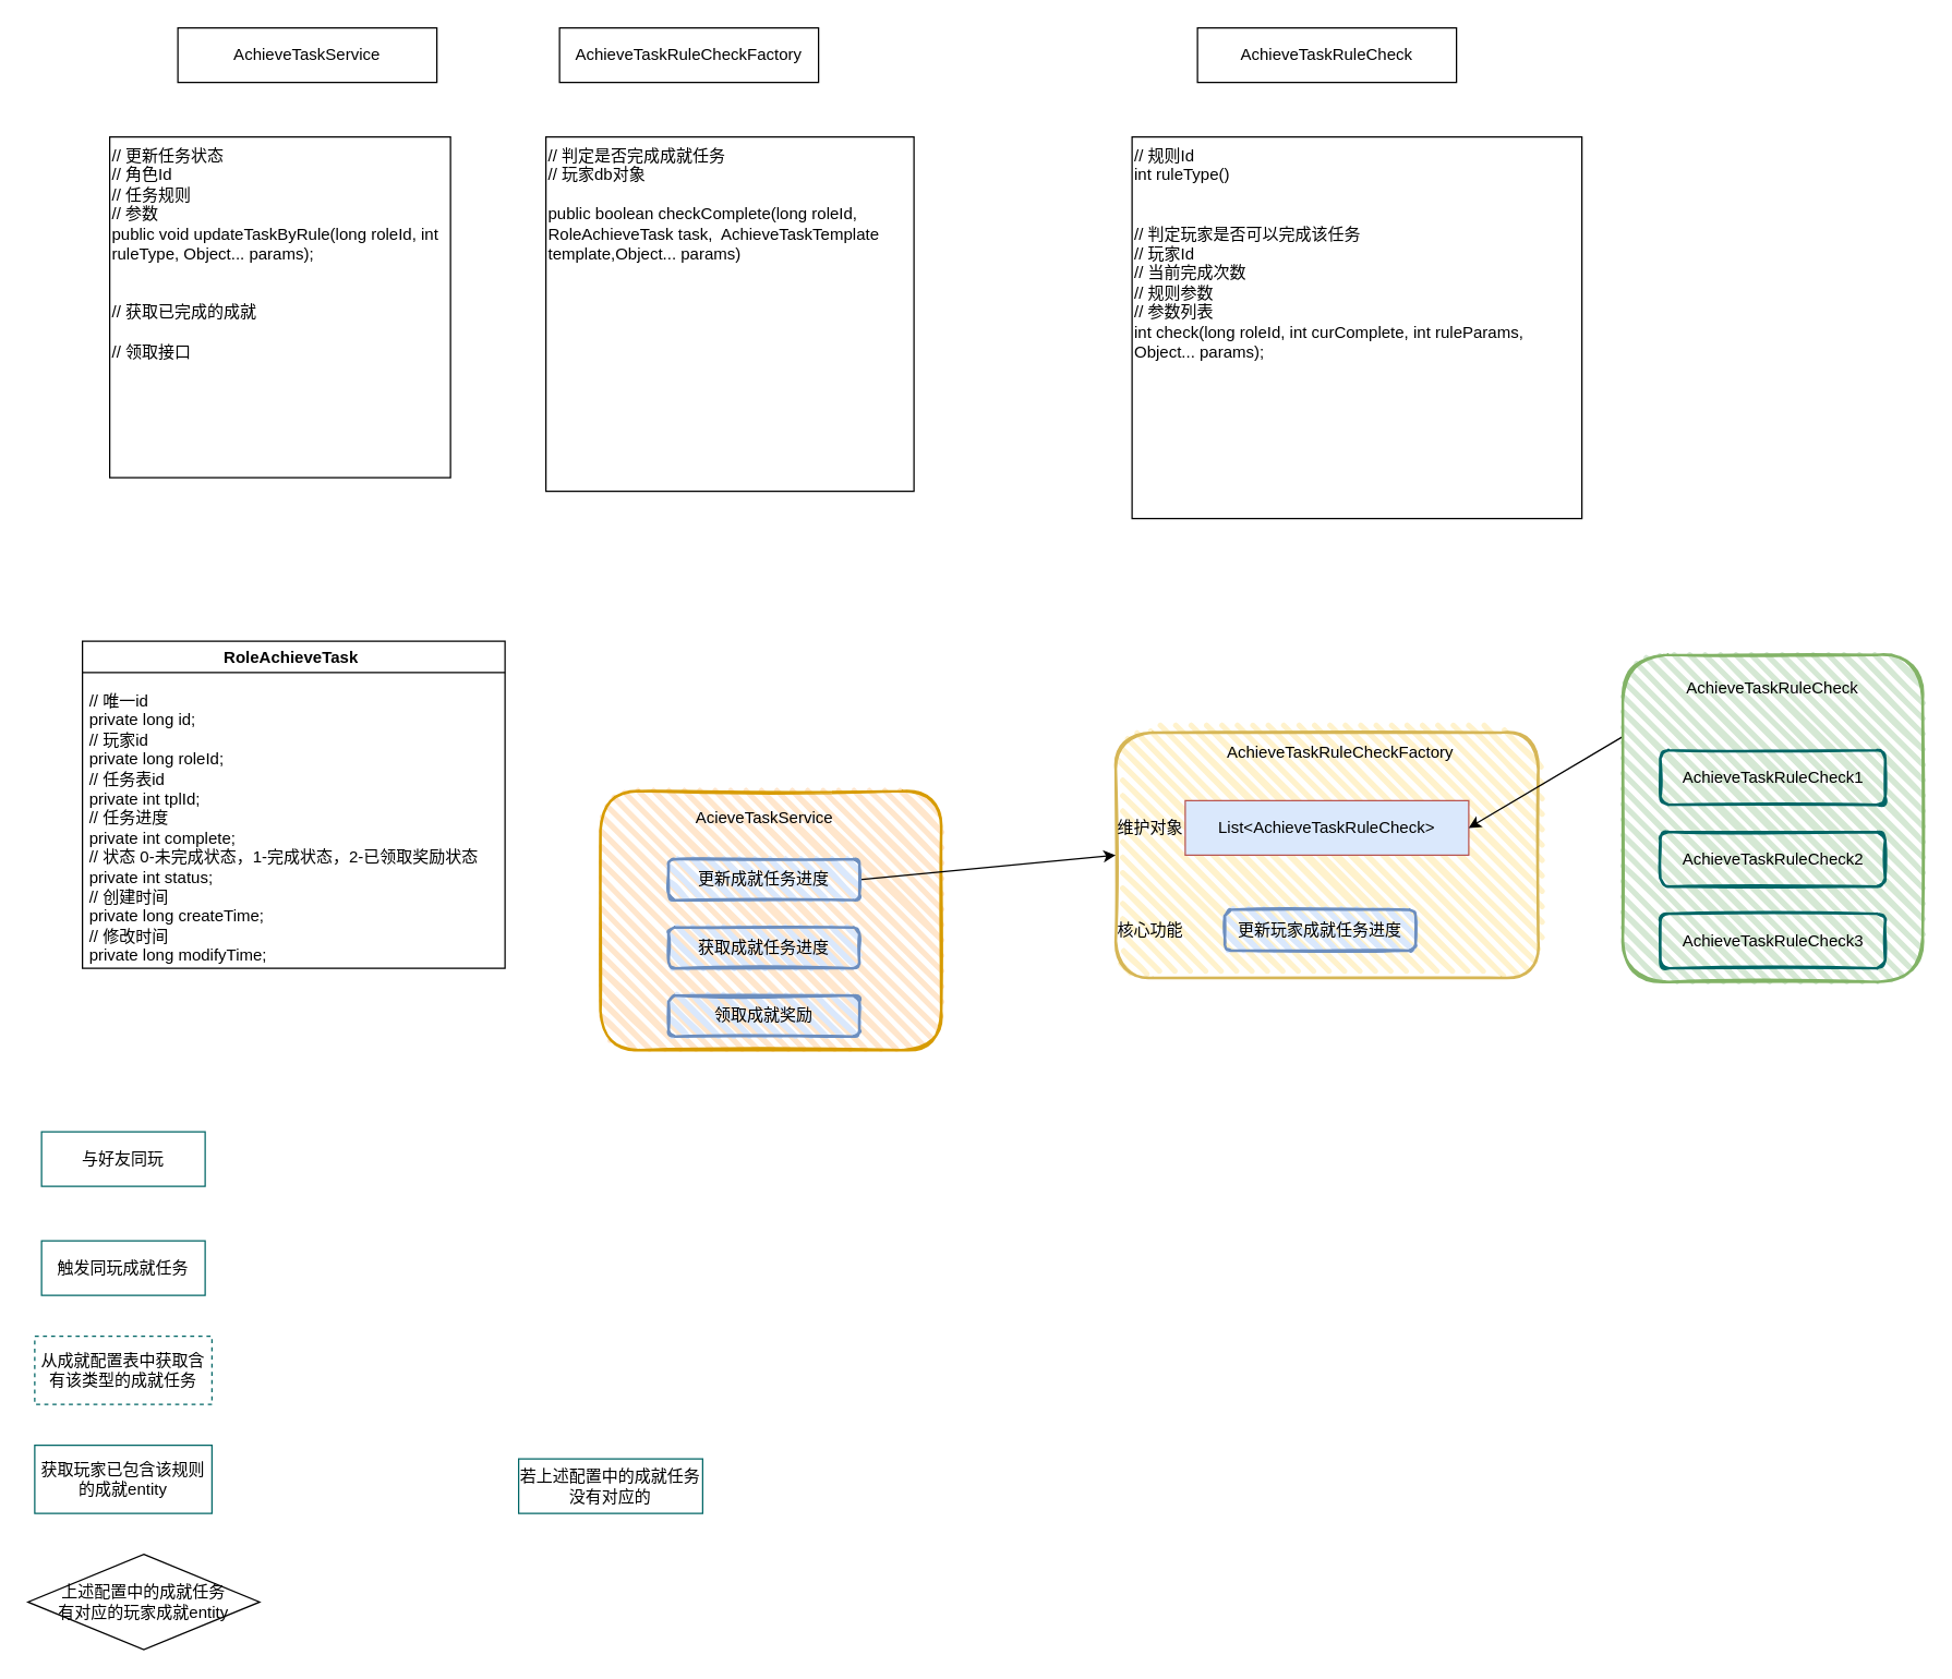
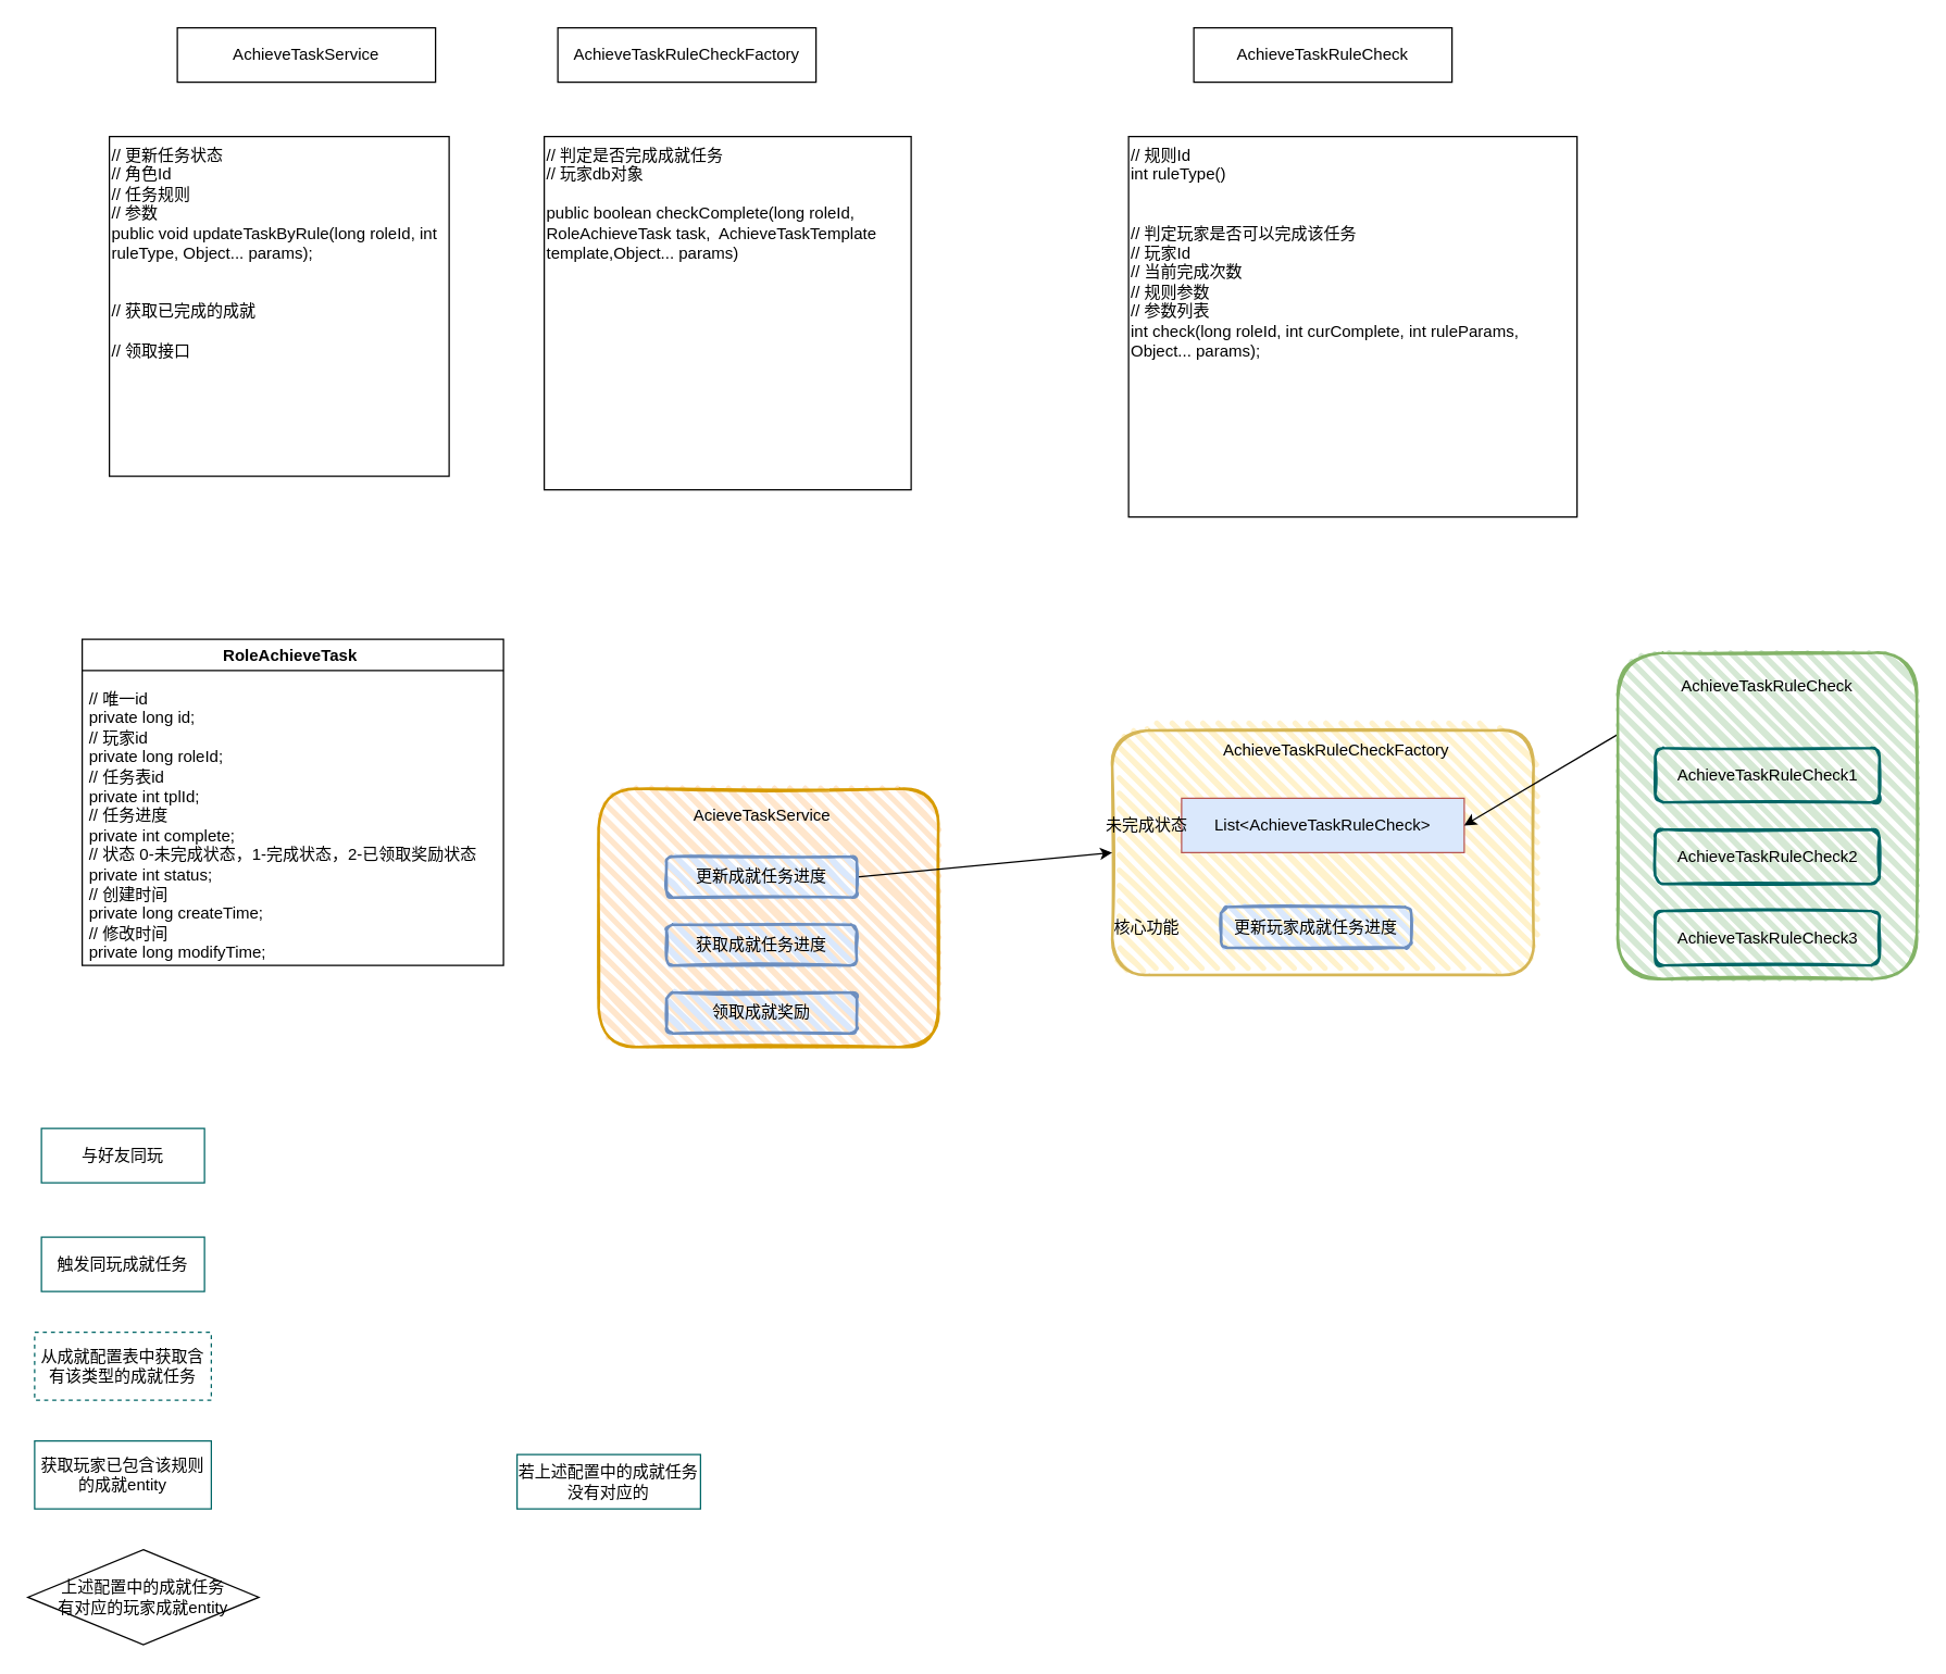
- <mxCell id="15" value="维护对象" style="text;html=1;align=center;verticalAlign=middle;resizable=0;points=[];autosize=1;strokeColor=none;fillColor=none;" vertex="1" parent="10"><mxGeometry x="-10" y="55" width="70" height="30" as="geometry" /></mxCell>
+ <mxCell id="15" value="未完成状态" style="text;html=1;align=center;verticalAlign=middle;resizable=0;points=[];autosize=1;strokeColor=none;fillColor=none;" vertex="1" parent="10"><mxGeometry x="-10" y="55" width="70" height="30" as="geometry" /></mxCell>
